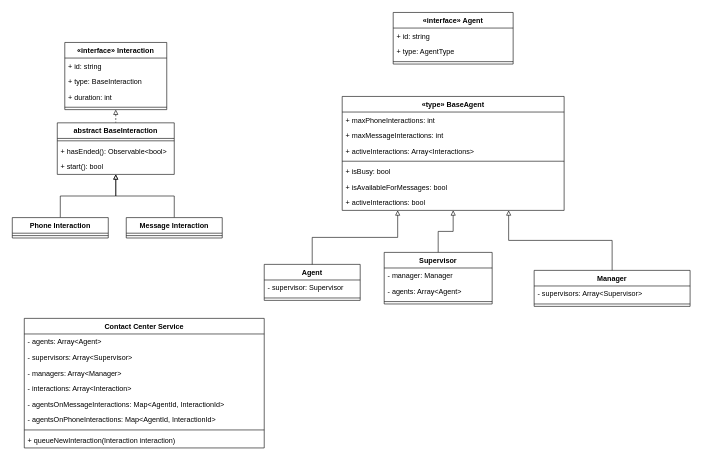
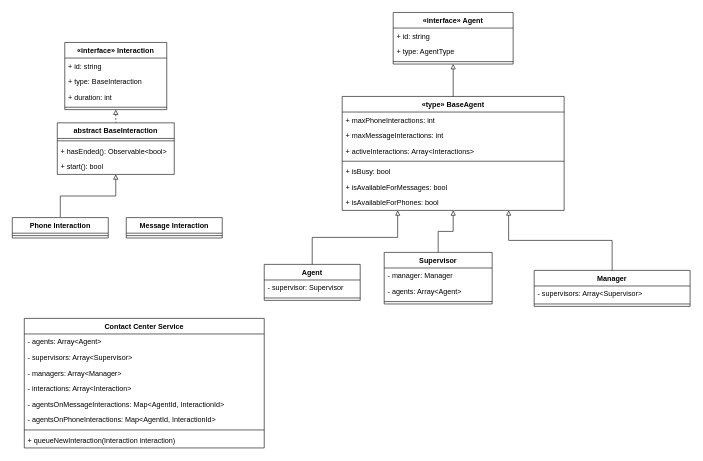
+ <mxCell id="48" style="edgeStyle=orthogonalEdgeStyle;rounded=0;orthogonalLoop=1;jettySize=auto;html=1;exitX=0.5;exitY=1;exitDx=0;exitDy=0;startArrow=block;startFill=0;endArrow=none;endFill=0;" parent="1" source="49" target="21" edge="1"><mxGeometry relative="1" as="geometry" /></mxCell>
- <mxCell id="2" style="edgeStyle=orthogonalEdgeStyle;rounded=0;orthogonalLoop=1;jettySize=auto;html=1;startArrow=none;startFill=0;endArrow=block;endFill=0;" parent="1" source="3" target="44" edge="1"><mxGeometry relative="1" as="geometry" /></mxCell>
- <mxCell id="28" value="+ activeInteractions: bool" style="text;strokeColor=none;fillColor=none;align=left;verticalAlign=top;spacingLeft=4;spacingRight=4;overflow=hidden;rotatable=0;points=[[0,0.5],[1,0.5]];portConstraint=eastwest;" parent="21" vertex="1"><mxGeometry y="164" width="370" height="26" as="geometry" /></mxCell>
+ <mxCell id="28" value="+ isAvailableForPhones: bool" style="text;strokeColor=none;fillColor=none;align=left;verticalAlign=top;spacingLeft=4;spacingRight=4;overflow=hidden;rotatable=0;points=[[0,0.5],[1,0.5]];portConstraint=eastwest;" parent="21" vertex="1"><mxGeometry y="164" width="370" height="26" as="geometry" /></mxCell>
